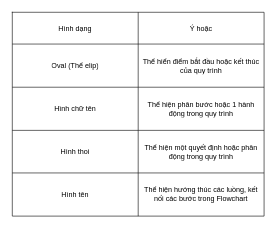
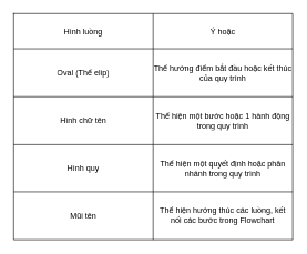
- <mxCell id="4" value="Hình dạng" style="shape=partialRectangle;html=1;whiteSpace=wrap;connectable=0;strokeColor=inherit;overflow=hidden;fillColor=none;top=0;left=0;bottom=0;right=0;pointerEvents=1;" vertex="1" parent="3"><mxGeometry width="210" height="53" as="geometry"><mxRectangle width="210" height="53" as="alternateBounds" /></mxGeometry></mxCell>
+ <mxCell id="4" value="Hình luồng" style="shape=partialRectangle;html=1;whiteSpace=wrap;connectable=0;strokeColor=inherit;overflow=hidden;fillColor=none;top=0;left=0;bottom=0;right=0;pointerEvents=1;" vertex="1" parent="3"><mxGeometry width="210" height="53" as="geometry"><mxRectangle width="210" height="53" as="alternateBounds" /></mxGeometry></mxCell>
- <mxCell id="8" value="Thể hiển điểm bắt đầu hoặc kết thúc của quy trình" style="shape=partialRectangle;html=1;whiteSpace=wrap;connectable=0;strokeColor=inherit;overflow=hidden;fillColor=none;top=0;left=0;bottom=0;right=0;pointerEvents=1;" vertex="1" parent="6"><mxGeometry x="210" width="210" height="72" as="geometry"><mxRectangle width="210" height="72" as="alternateBounds" /></mxGeometry></mxCell>
+ <mxCell id="8" value="Thể hướng điểm bắt đầu hoặc kết thúc của quy trình" style="shape=partialRectangle;html=1;whiteSpace=wrap;connectable=0;strokeColor=inherit;overflow=hidden;fillColor=none;top=0;left=0;bottom=0;right=0;pointerEvents=1;" vertex="1" parent="6"><mxGeometry x="210" width="210" height="72" as="geometry"><mxRectangle width="210" height="72" as="alternateBounds" /></mxGeometry></mxCell>
- <mxCell id="11" value="Thể hiện phân bước hoặc 1 hành động trong quy trình" style="shape=partialRectangle;html=1;whiteSpace=wrap;connectable=0;strokeColor=inherit;overflow=hidden;fillColor=none;top=0;left=0;bottom=0;right=0;pointerEvents=1;" vertex="1" parent="9"><mxGeometry x="210" width="210" height="72" as="geometry"><mxRectangle width="210" height="72" as="alternateBounds" /></mxGeometry></mxCell>
+ <mxCell id="11" value="Thể hiện một bước hoặc 1 hành động trong quy trình" style="shape=partialRectangle;html=1;whiteSpace=wrap;connectable=0;strokeColor=inherit;overflow=hidden;fillColor=none;top=0;left=0;bottom=0;right=0;pointerEvents=1;" vertex="1" parent="9"><mxGeometry x="210" width="210" height="72" as="geometry"><mxRectangle width="210" height="72" as="alternateBounds" /></mxGeometry></mxCell>
- <mxCell id="13" value="Hình thoi" style="shape=partialRectangle;html=1;whiteSpace=wrap;connectable=0;strokeColor=inherit;overflow=hidden;fillColor=none;top=0;left=0;bottom=0;right=0;pointerEvents=1;" vertex="1" parent="12"><mxGeometry width="210" height="71" as="geometry"><mxRectangle width="210" height="71" as="alternateBounds" /></mxGeometry></mxCell>
+ <mxCell id="13" value="Hình quy" style="shape=partialRectangle;html=1;whiteSpace=wrap;connectable=0;strokeColor=inherit;overflow=hidden;fillColor=none;top=0;left=0;bottom=0;right=0;pointerEvents=1;" vertex="1" parent="12"><mxGeometry width="210" height="71" as="geometry"><mxRectangle width="210" height="71" as="alternateBounds" /></mxGeometry></mxCell>
- <mxCell id="14" value="Thể hiện một quyết định hoặc phân động trong quy trình" style="shape=partialRectangle;html=1;whiteSpace=wrap;connectable=0;strokeColor=inherit;overflow=hidden;fillColor=none;top=0;left=0;bottom=0;right=0;pointerEvents=1;" vertex="1" parent="12"><mxGeometry x="210" width="210" height="71" as="geometry"><mxRectangle width="210" height="71" as="alternateBounds" /></mxGeometry></mxCell>
+ <mxCell id="14" value="Thể hiện một quyết định hoặc phân nhánh trong quy trình" style="shape=partialRectangle;html=1;whiteSpace=wrap;connectable=0;strokeColor=inherit;overflow=hidden;fillColor=none;top=0;left=0;bottom=0;right=0;pointerEvents=1;" vertex="1" parent="12"><mxGeometry x="210" width="210" height="71" as="geometry"><mxRectangle width="210" height="71" as="alternateBounds" /></mxGeometry></mxCell>
- <mxCell id="16" value="Hình tên" style="shape=partialRectangle;html=1;whiteSpace=wrap;connectable=0;strokeColor=inherit;overflow=hidden;fillColor=none;top=0;left=0;bottom=0;right=0;pointerEvents=1;" vertex="1" parent="15"><mxGeometry width="210" height="72" as="geometry"><mxRectangle width="210" height="72" as="alternateBounds" /></mxGeometry></mxCell>
+ <mxCell id="16" value="Mũi tên" style="shape=partialRectangle;html=1;whiteSpace=wrap;connectable=0;strokeColor=inherit;overflow=hidden;fillColor=none;top=0;left=0;bottom=0;right=0;pointerEvents=1;" vertex="1" parent="15"><mxGeometry width="210" height="72" as="geometry"><mxRectangle width="210" height="72" as="alternateBounds" /></mxGeometry></mxCell>
